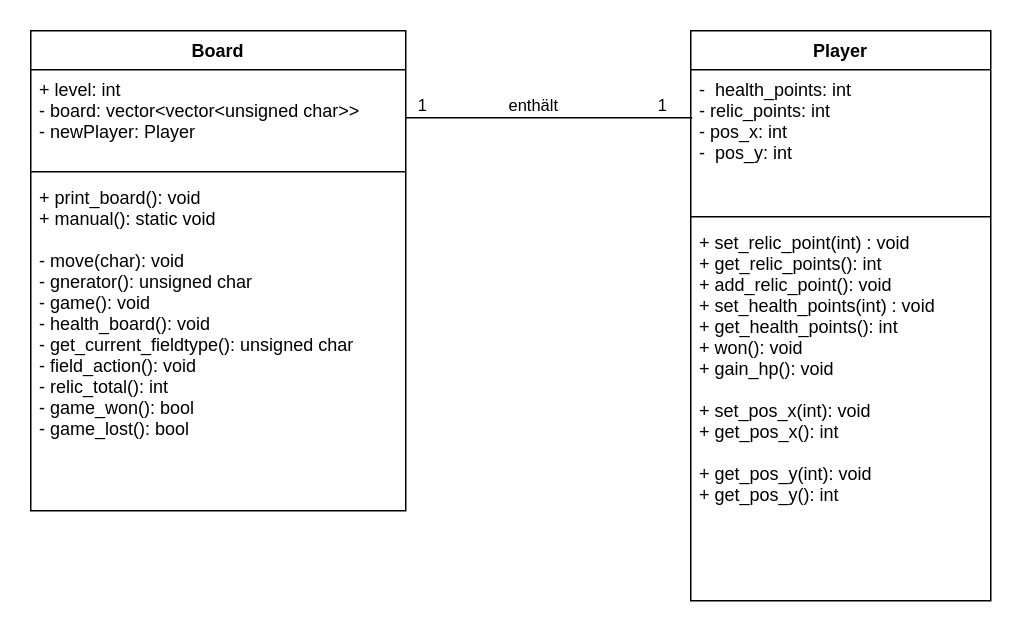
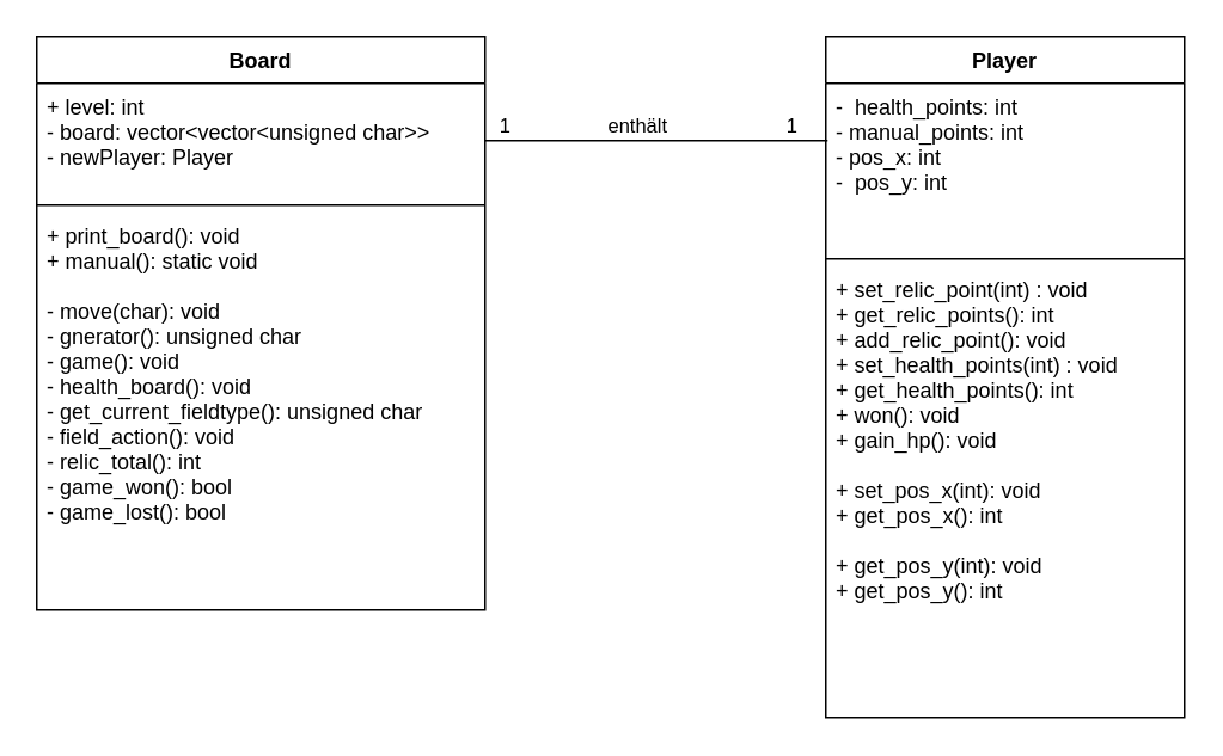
- <mxCell id="3" value="-  health_points: int&#10;- relic_points: int&#10;- pos_x: int&#10;-  pos_y: int" style="text;strokeColor=none;fillColor=none;align=left;verticalAlign=top;spacingLeft=4;spacingRight=4;overflow=hidden;rotatable=0;points=[[0,0.5],[1,0.5]];portConstraint=eastwest;" vertex="1" parent="2"><mxGeometry y="26" width="200" height="94" as="geometry" /></mxCell>
+ <mxCell id="3" value="-  health_points: int&#10;- manual_points: int&#10;- pos_x: int&#10;-  pos_y: int" style="text;strokeColor=none;fillColor=none;align=left;verticalAlign=top;spacingLeft=4;spacingRight=4;overflow=hidden;rotatable=0;points=[[0,0.5],[1,0.5]];portConstraint=eastwest;" vertex="1" parent="2"><mxGeometry y="26" width="200" height="94" as="geometry" /></mxCell>
